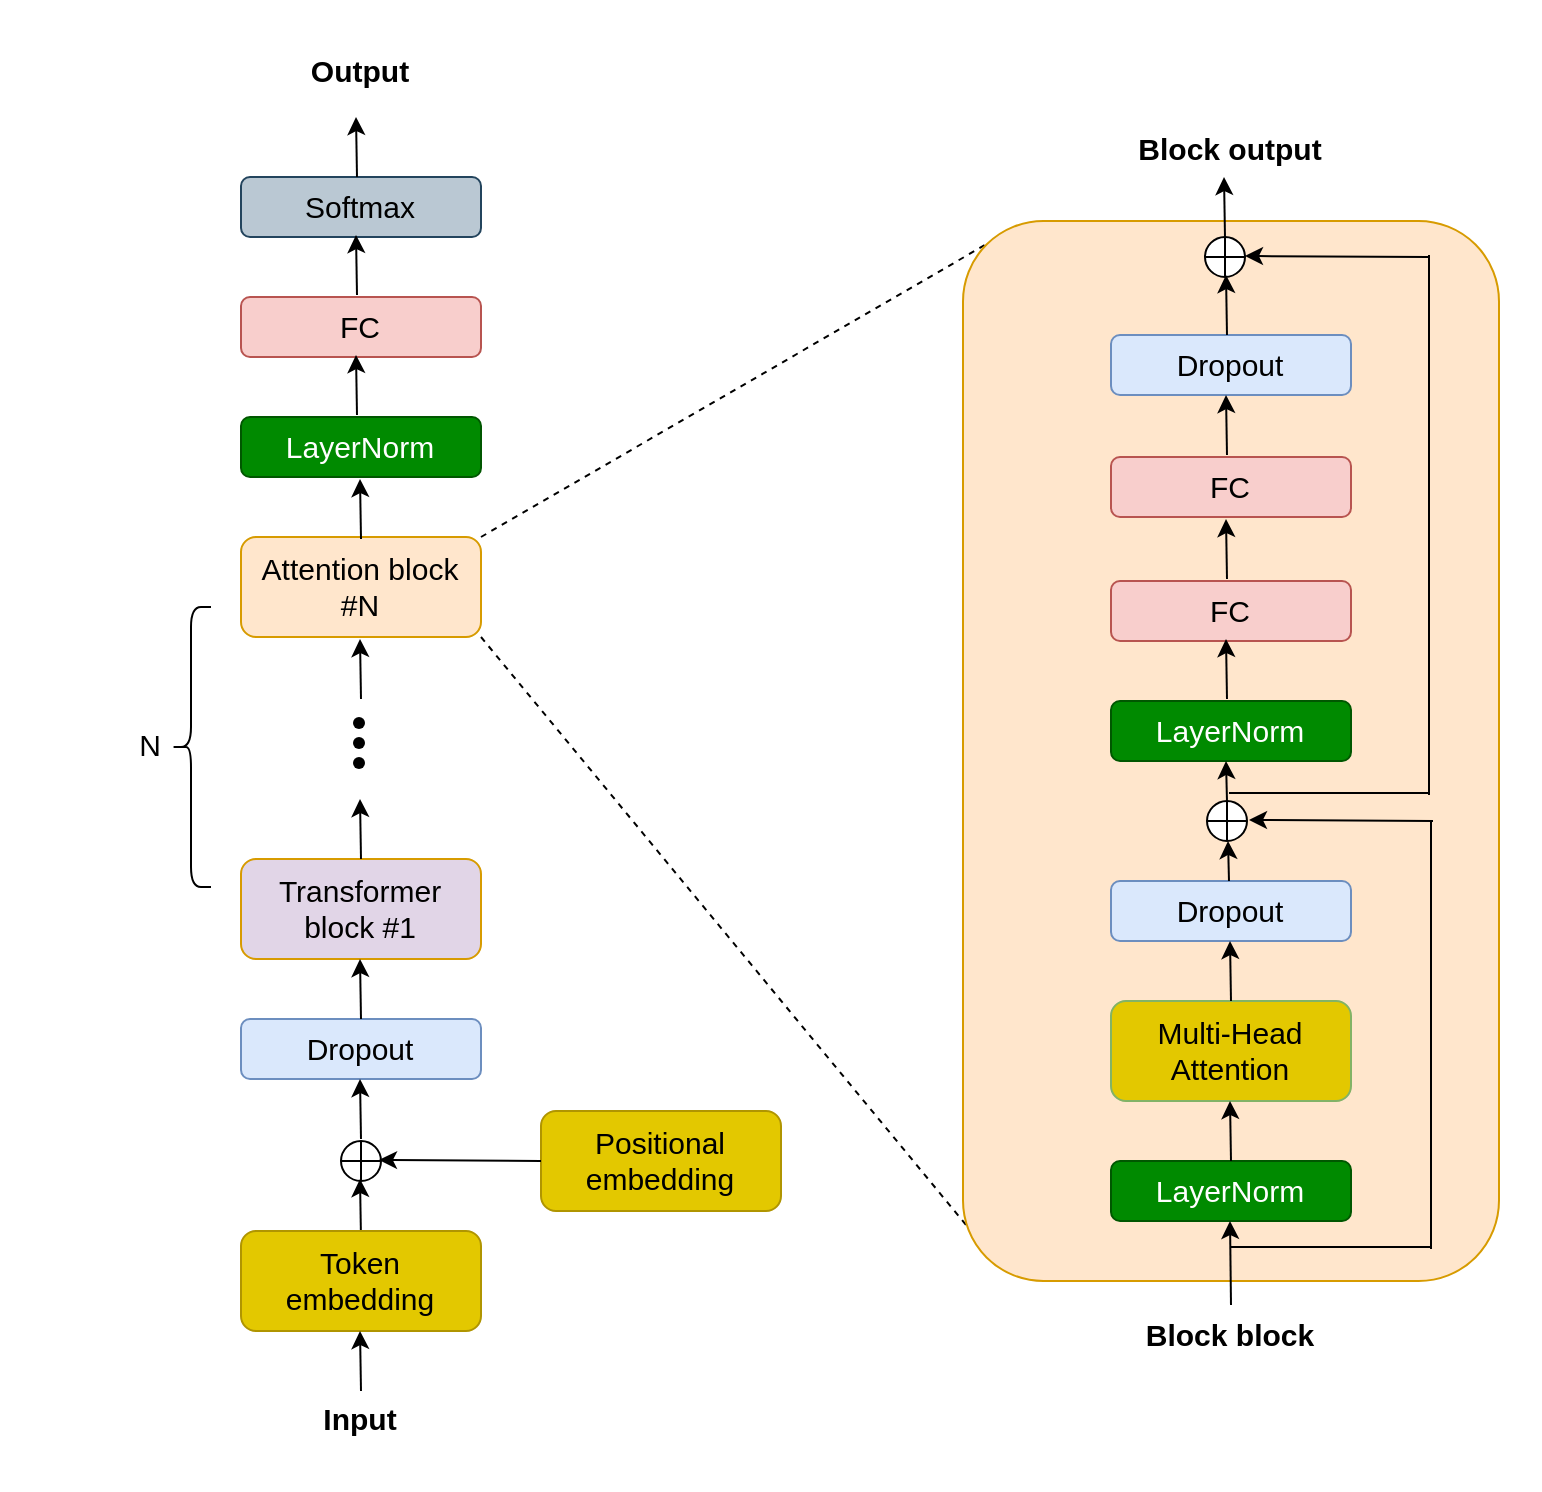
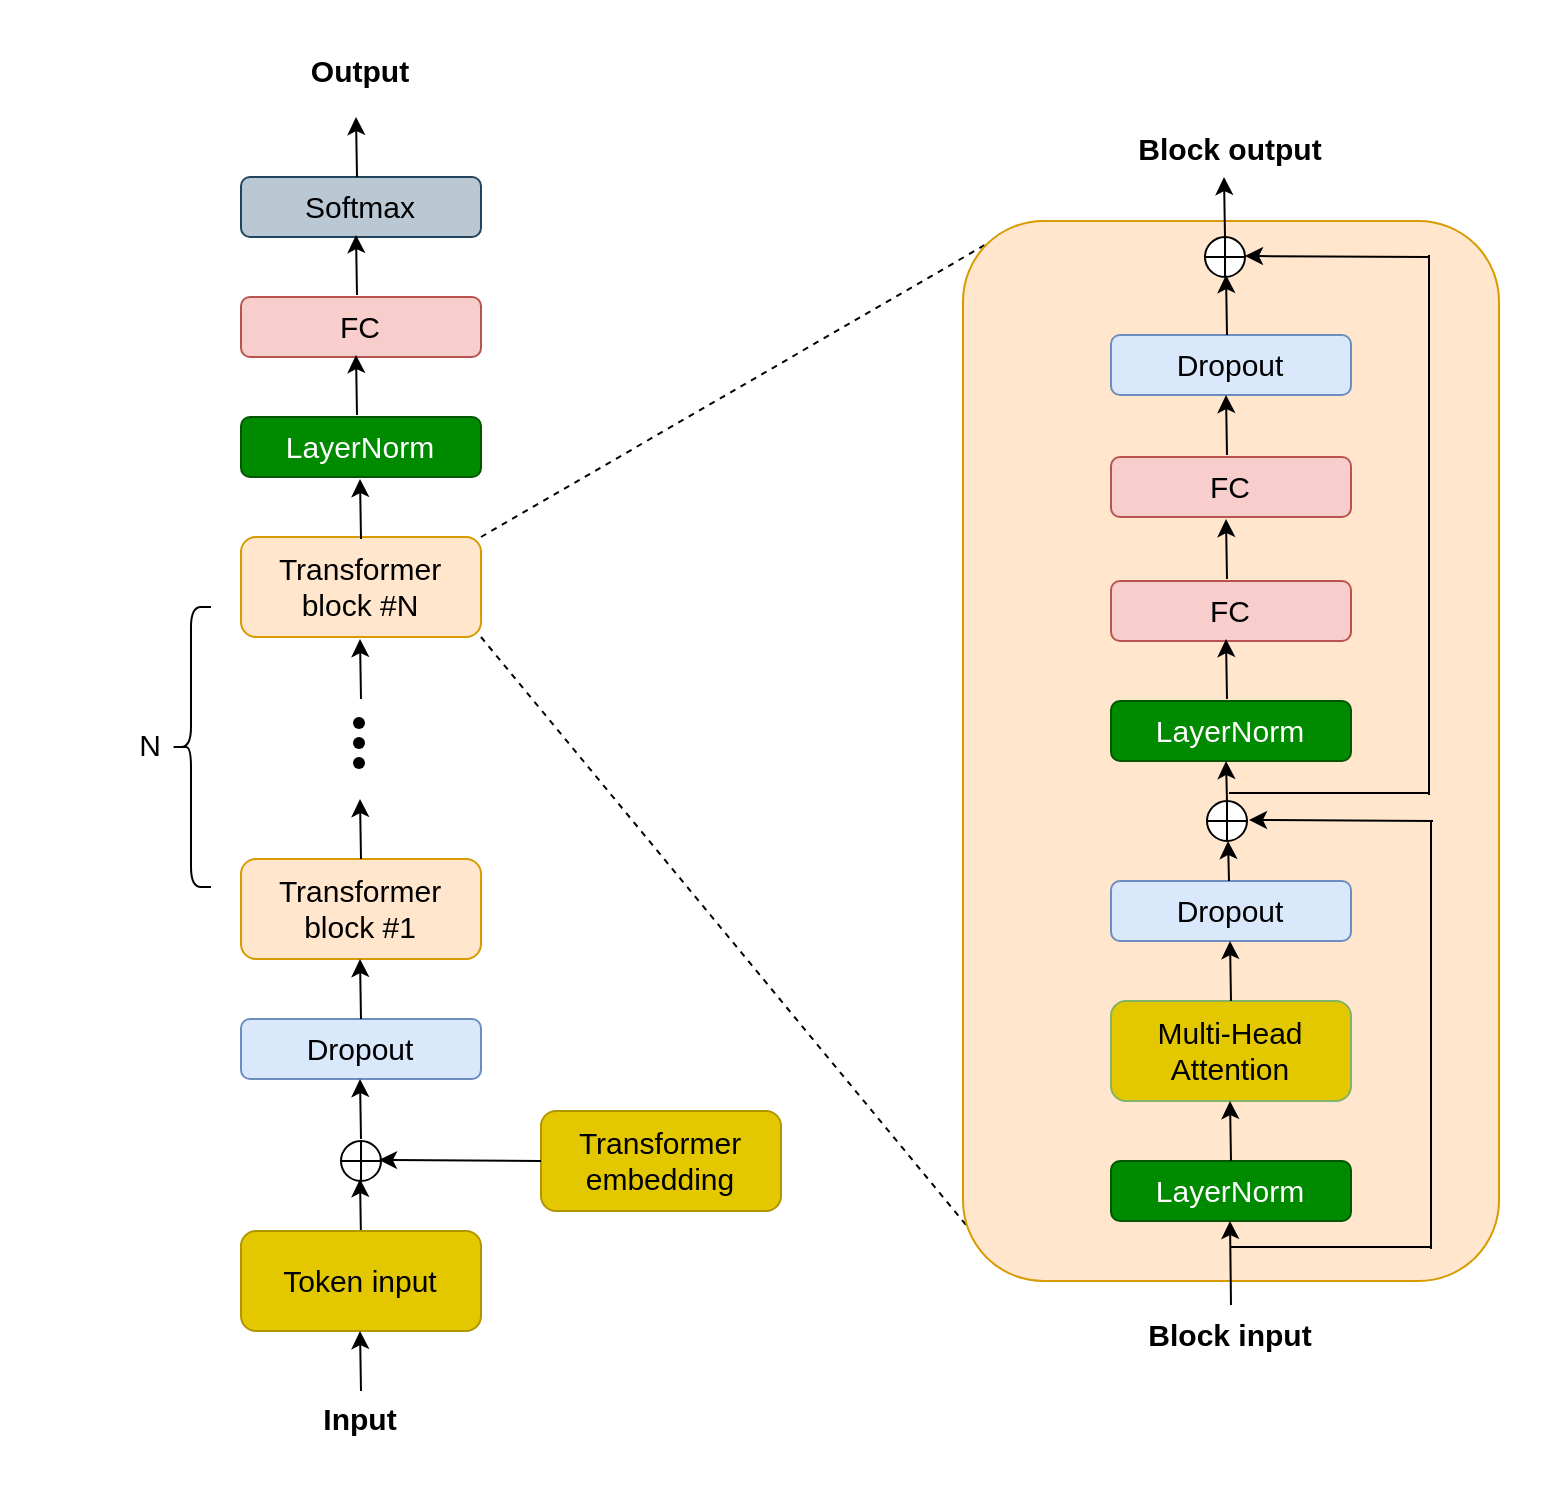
- <mxCell id="17" value="&lt;span style=&quot;font-size: 15px;&quot;&gt;Attention block #N&lt;/span&gt;" style="rounded=1;whiteSpace=wrap;html=1;fillColor=#ffe6cc;strokeColor=#d79b00;" vertex="1" parent="1"><mxGeometry x="120" y="268" width="120" height="50" as="geometry" /></mxCell>
+ <mxCell id="17" value="&lt;span style=&quot;font-size: 15px;&quot;&gt;Transformer block #N&lt;/span&gt;" style="rounded=1;whiteSpace=wrap;html=1;fillColor=#ffe6cc;strokeColor=#d79b00;" vertex="1" parent="1"><mxGeometry x="120" y="268" width="120" height="50" as="geometry" /></mxCell>
- <mxCell id="5" value="&lt;span style=&quot;font-size: 15px;&quot;&gt;Transformer block #1&lt;/span&gt;" style="rounded=1;whiteSpace=wrap;html=1;fillColor=#e1d5e7;strokeColor=#d79b00;" vertex="1" parent="1"><mxGeometry x="120" y="429" width="120" height="50" as="geometry" /></mxCell>
+ <mxCell id="5" value="&lt;span style=&quot;font-size: 15px;&quot;&gt;Transformer block #1&lt;/span&gt;" style="rounded=1;whiteSpace=wrap;html=1;fillColor=#ffe6cc;strokeColor=#d79b00;" vertex="1" parent="1"><mxGeometry x="120" y="429" width="120" height="50" as="geometry" /></mxCell>
- <mxCell id="21" value="&lt;span style=&quot;font-size: 15px;&quot;&gt;Positional embedding&lt;/span&gt;" style="rounded=1;whiteSpace=wrap;html=1;fillColor=#e3c800;strokeColor=#B09500;fontColor=#000000;" vertex="1" parent="1"><mxGeometry x="270" y="555" width="120" height="50" as="geometry" /></mxCell>
+ <mxCell id="21" value="&lt;span style=&quot;font-size: 15px;&quot;&gt;Transformer embedding&lt;/span&gt;" style="rounded=1;whiteSpace=wrap;html=1;fillColor=#e3c800;strokeColor=#B09500;fontColor=#000000;" vertex="1" parent="1"><mxGeometry x="270" y="555" width="120" height="50" as="geometry" /></mxCell>
- <mxCell id="22" value="&lt;span style=&quot;font-size: 15px;&quot;&gt;Token embedding&lt;/span&gt;" style="rounded=1;whiteSpace=wrap;html=1;fillColor=#e3c800;strokeColor=#B09500;fontColor=#000000;" vertex="1" parent="1"><mxGeometry x="120" y="615" width="120" height="50" as="geometry" /></mxCell>
+ <mxCell id="22" value="&lt;span style=&quot;font-size: 15px;&quot;&gt;Token input&lt;/span&gt;" style="rounded=1;whiteSpace=wrap;html=1;fillColor=#e3c800;strokeColor=#B09500;fontColor=#000000;" vertex="1" parent="1"><mxGeometry x="120" y="615" width="120" height="50" as="geometry" /></mxCell>
- <mxCell id="54" value="&lt;b&gt;Block block&lt;/b&gt;" style="text;strokeColor=none;align=center;fillColor=none;html=1;verticalAlign=middle;whiteSpace=wrap;rounded=0;fontSize=15;" vertex="1" parent="1"><mxGeometry x="560" y="652" width="110" height="30" as="geometry" /></mxCell>
+ <mxCell id="54" value="&lt;b&gt;Block input&lt;/b&gt;" style="text;strokeColor=none;align=center;fillColor=none;html=1;verticalAlign=middle;whiteSpace=wrap;rounded=0;fontSize=15;" vertex="1" parent="1"><mxGeometry x="560" y="652" width="110" height="30" as="geometry" /></mxCell>
